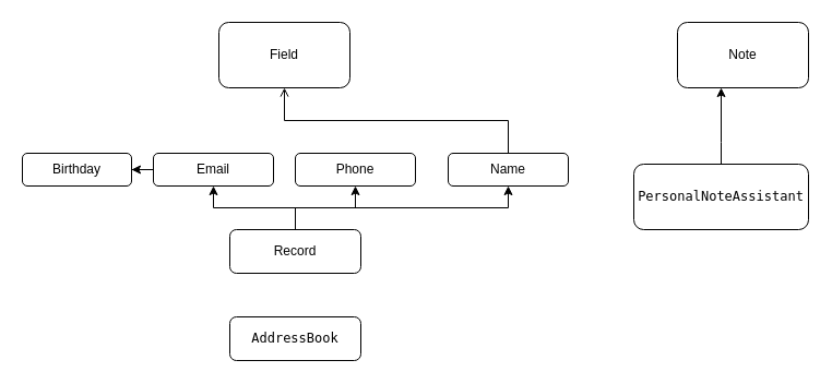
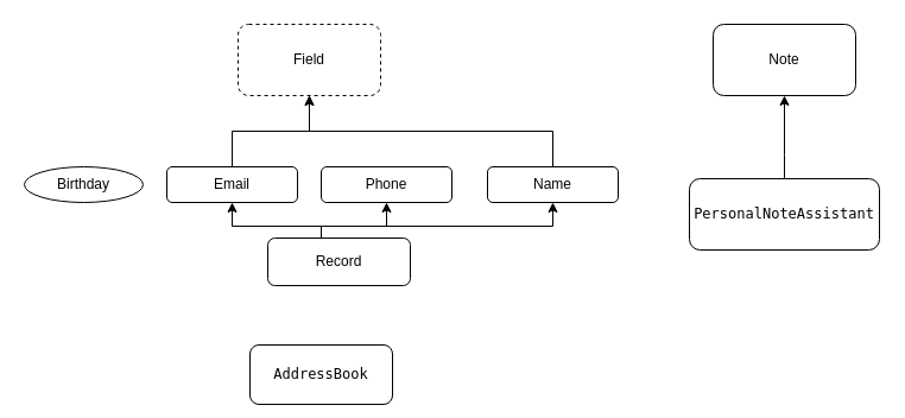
- <mxCell id="2" value="Field" style="rounded=1;whiteSpace=wrap;html=1;" parent="1" vertex="1"><mxGeometry x="200" y="20" width="120" height="60" as="geometry" /></mxCell>
+ <mxCell id="2" value="Field" style="rounded=1;whiteSpace=wrap;html=1;dashed=1;" parent="1" vertex="1"><mxGeometry x="200" y="20" width="120" height="60" as="geometry" /></mxCell>
- <mxCell id="8" value="Note" style="rounded=1;whiteSpace=wrap;html=1;" parent="1" vertex="1"><mxGeometry x="620" y="20" width="120" height="60" as="geometry" /></mxCell>
+ <mxCell id="8" value="Note" style="rounded=1;whiteSpace=wrap;html=1;" parent="1" vertex="1"><mxGeometry x="600" y="20" width="120" height="60" as="geometry" /></mxCell>
- <mxCell id="6" style="edgeStyle=orthogonalEdgeStyle;rounded=0;orthogonalLoop=1;jettySize=auto;html=1;entryX=0.5;entryY=1;entryDx=0;entryDy=0;endArrow=open;" edge="1" parent="1" source="7" target="2"><mxGeometry relative="1" as="geometry"><Array as="points"><mxPoint x="465" y="110" /><mxPoint x="260" y="110" /></Array></mxGeometry></mxCell>
+ <mxCell id="6" style="edgeStyle=orthogonalEdgeStyle;rounded=0;orthogonalLoop=1;jettySize=auto;html=1;entryX=0.5;entryY=1;entryDx=0;entryDy=0;" edge="1" parent="1" source="7" target="2"><mxGeometry relative="1" as="geometry"><Array as="points"><mxPoint x="465" y="110" /><mxPoint x="260" y="110" /></Array></mxGeometry></mxCell>
- <mxCell id="3" value="Birthday" style="rounded=1;whiteSpace=wrap;html=1;" parent="1" vertex="1"><mxGeometry x="20" y="140" width="100" height="30" as="geometry" /></mxCell>
+ <mxCell id="3" value="Birthday" style="ellipse;whiteSpace=wrap;html=1;" parent="1" vertex="1"><mxGeometry x="20" y="140" width="100" height="30" as="geometry" /></mxCell>
- <mxCell id="4" style="edgeStyle=orthogonalEdgeStyle;rounded=0;orthogonalLoop=1;jettySize=auto;html=1;" edge="1" parent="1" source="5" target="3"><mxGeometry relative="1" as="geometry" /></mxCell>
+ <mxCell id="4" style="edgeStyle=orthogonalEdgeStyle;rounded=0;orthogonalLoop=1;jettySize=auto;html=1;entryX=0.5;entryY=1;entryDx=0;entryDy=0;" edge="1" parent="1" source="5" target="2"><mxGeometry relative="1" as="geometry" /></mxCell>
- <mxCell id="15" value="Record" style="rounded=1;whiteSpace=wrap;html=1;" parent="1" vertex="1"><mxGeometry x="210" y="210" width="120" height="40" as="geometry" /></mxCell>
+ <mxCell id="15" value="Record" style="rounded=1;whiteSpace=wrap;html=1;" parent="1" vertex="1"><mxGeometry x="225" y="200" width="120" height="40" as="geometry" /></mxCell>
- <mxCell id="16" value="&lt;div style=&quot;font-family: &amp;quot;JetBrains Mono&amp;quot;, monospace;&quot;&gt;AddressBook&lt;/div&gt;" style="rounded=1;whiteSpace=wrap;html=1;" vertex="1" parent="1"><mxGeometry x="210" y="290" width="120" height="40" as="geometry" /></mxCell>
+ <mxCell id="16" value="&lt;div style=&quot;font-family: &amp;quot;JetBrains Mono&amp;quot;, monospace;&quot;&gt;AddressBook&lt;/div&gt;" style="rounded=1;whiteSpace=wrap;html=1;" vertex="1" parent="1"><mxGeometry x="210" y="290" width="120" height="50" as="geometry" /></mxCell>
